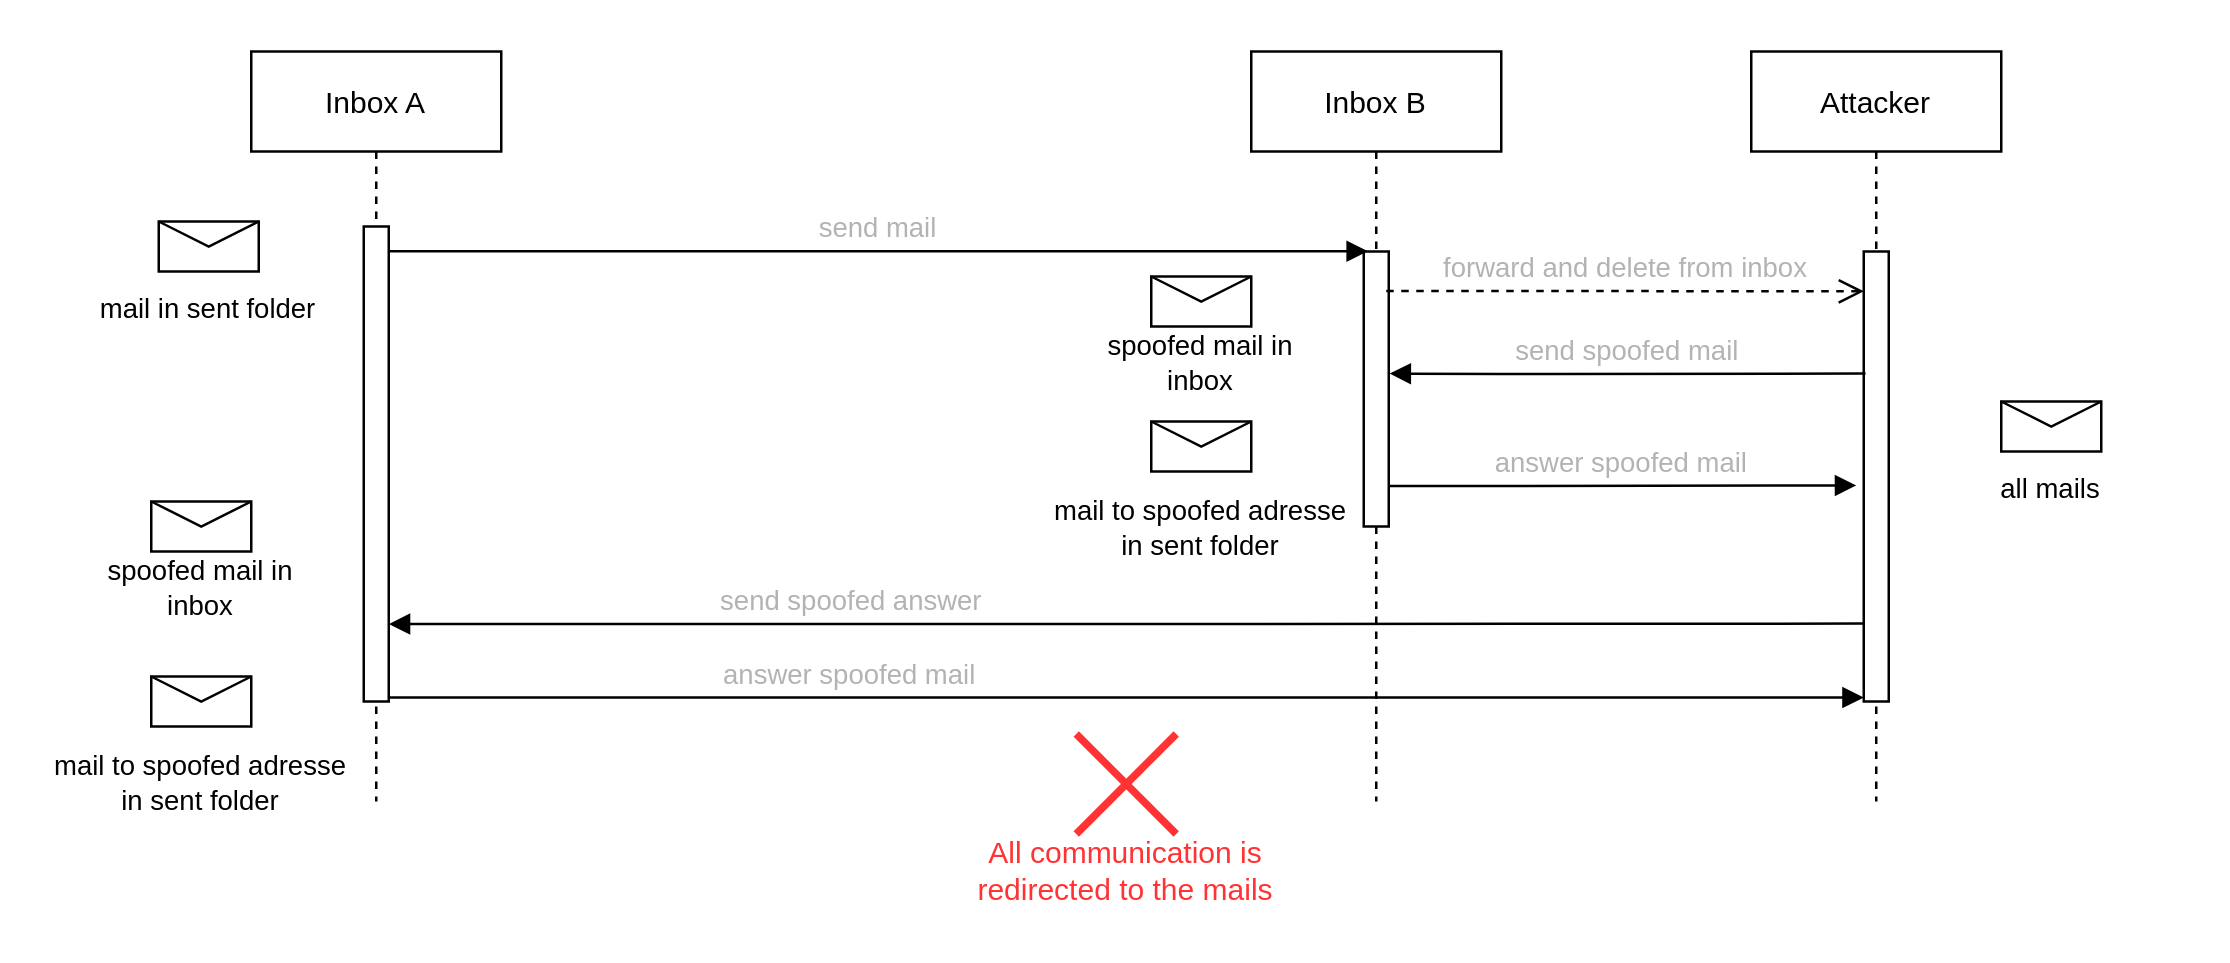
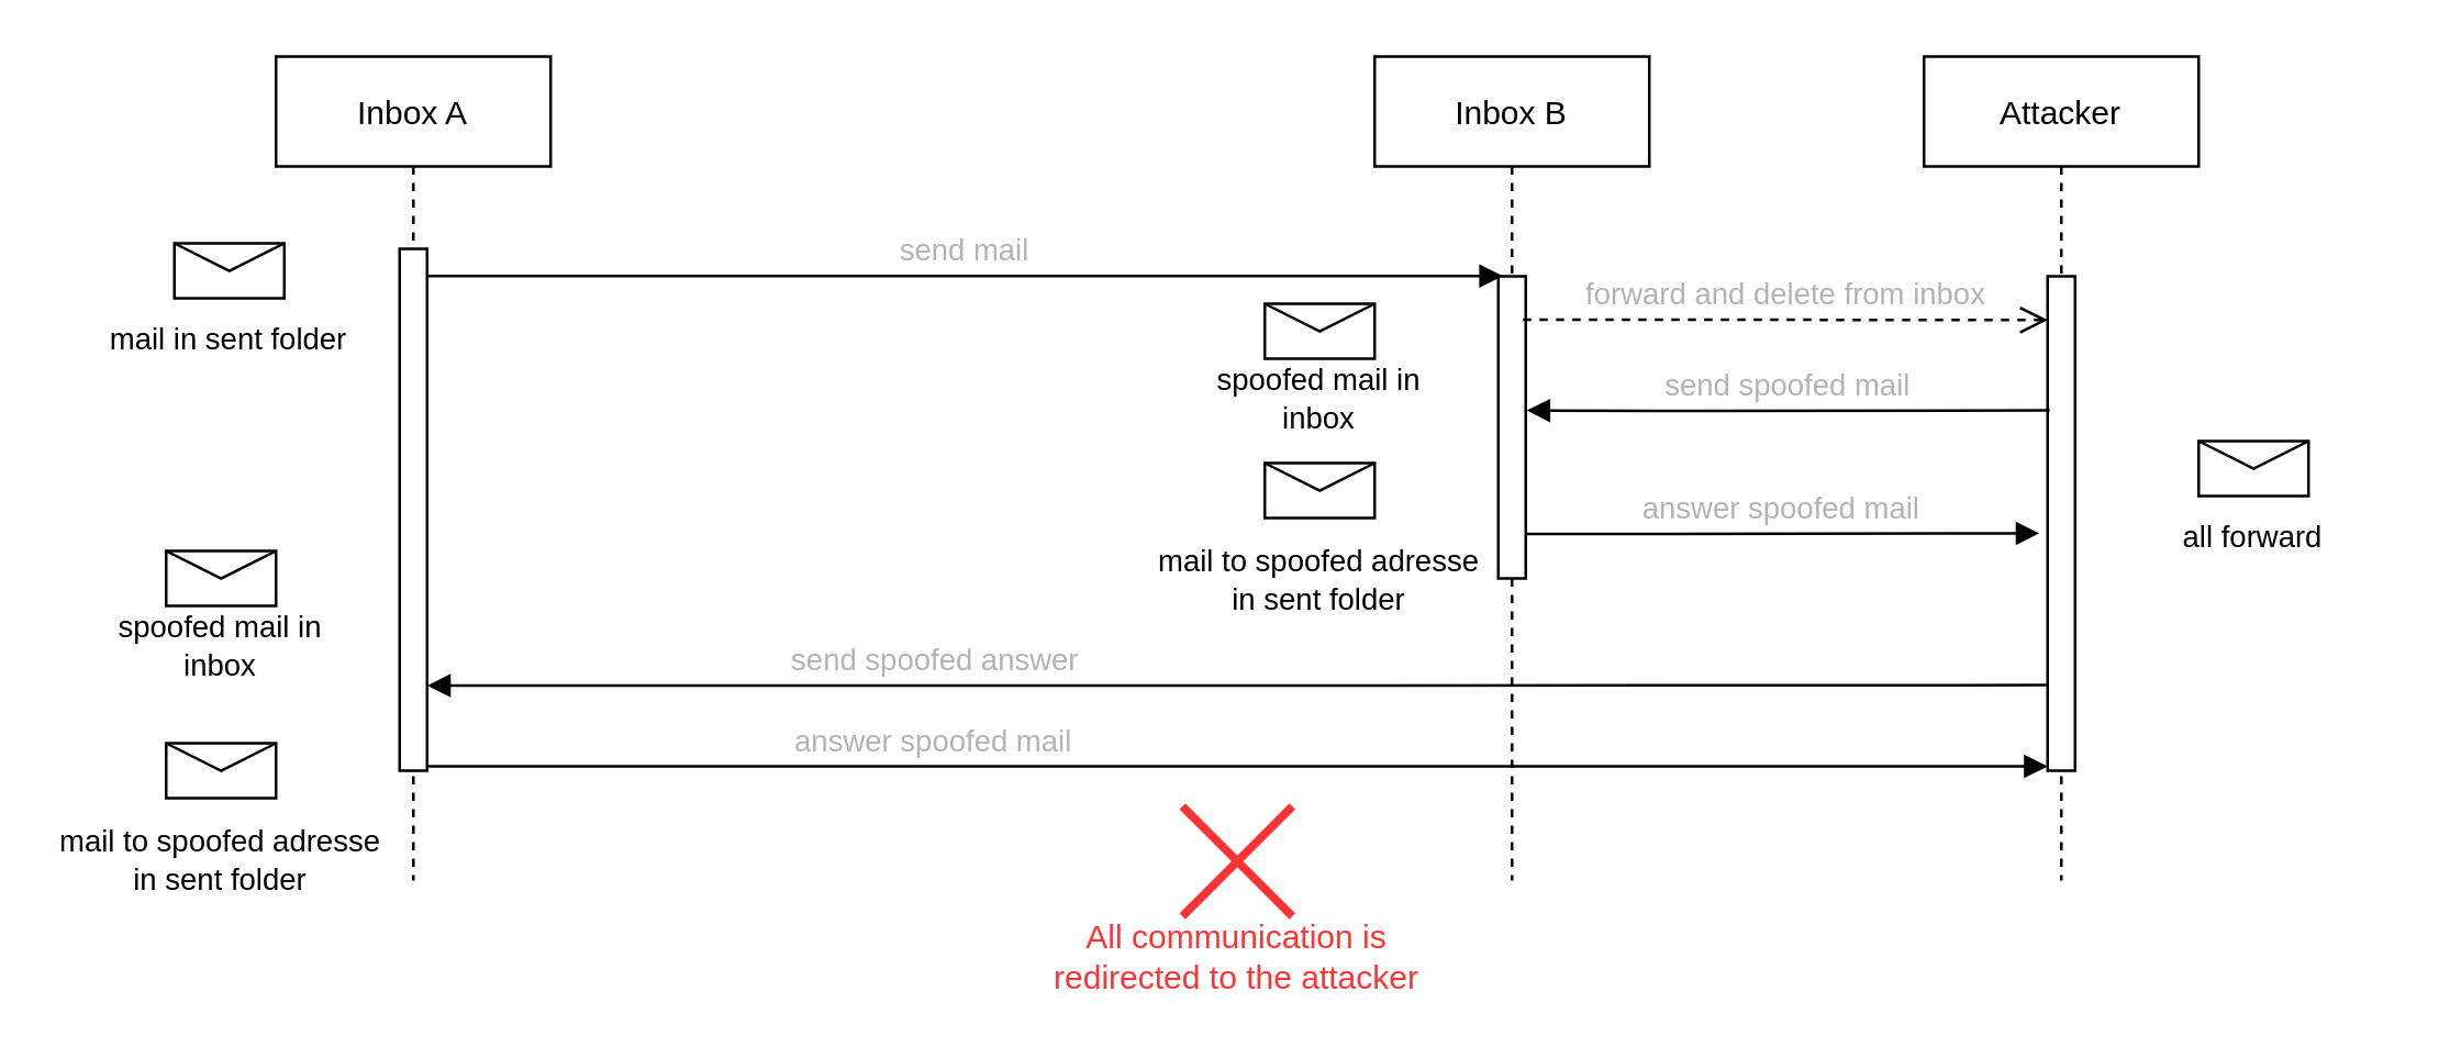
- <mxCell id="34" value="all mails" style="text;html=1;strokeColor=none;fillColor=none;align=center;verticalAlign=middle;whiteSpace=wrap;rounded=0;fontSize=11;" vertex="1" parent="32"><mxGeometry y="20" width="100" height="30" as="geometry" /></mxCell>
+ <mxCell id="34" value="all forward" style="text;html=1;strokeColor=none;fillColor=none;align=center;verticalAlign=middle;whiteSpace=wrap;rounded=0;fontSize=11;" vertex="1" parent="32"><mxGeometry y="20" width="100" height="30" as="geometry" /></mxCell>
- <mxCell id="19" value="&lt;font color=&quot;#ff3333&quot;&gt;All communication is redirected to the mails&lt;/font&gt;" style="text;html=1;strokeColor=none;fillColor=none;align=center;verticalAlign=middle;whiteSpace=wrap;rounded=0;" vertex="1" parent="17"><mxGeometry y="40" width="140" height="30" as="geometry" /></mxCell>
+ <mxCell id="19" value="&lt;font color=&quot;#ff3333&quot;&gt;All communication is redirected to the attacker&lt;/font&gt;" style="text;html=1;strokeColor=none;fillColor=none;align=center;verticalAlign=middle;whiteSpace=wrap;rounded=0;" vertex="1" parent="17"><mxGeometry y="40" width="140" height="30" as="geometry" /></mxCell>
